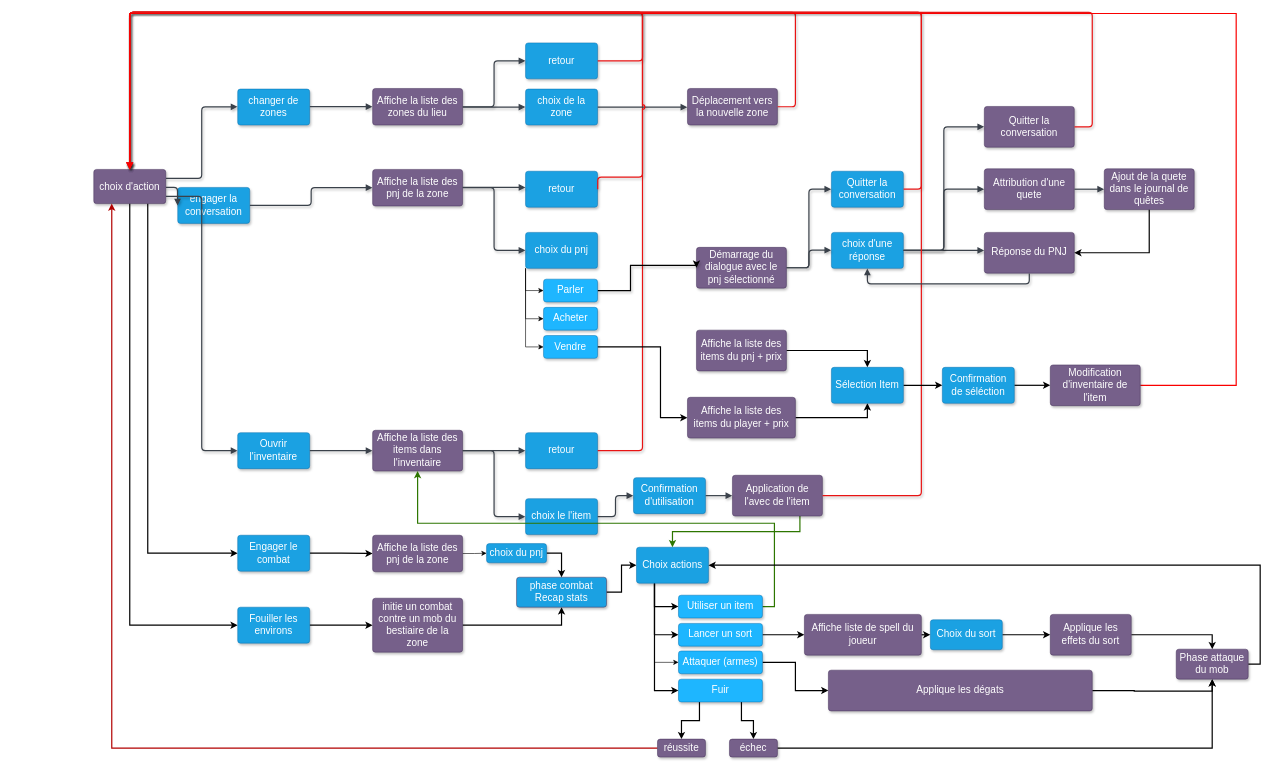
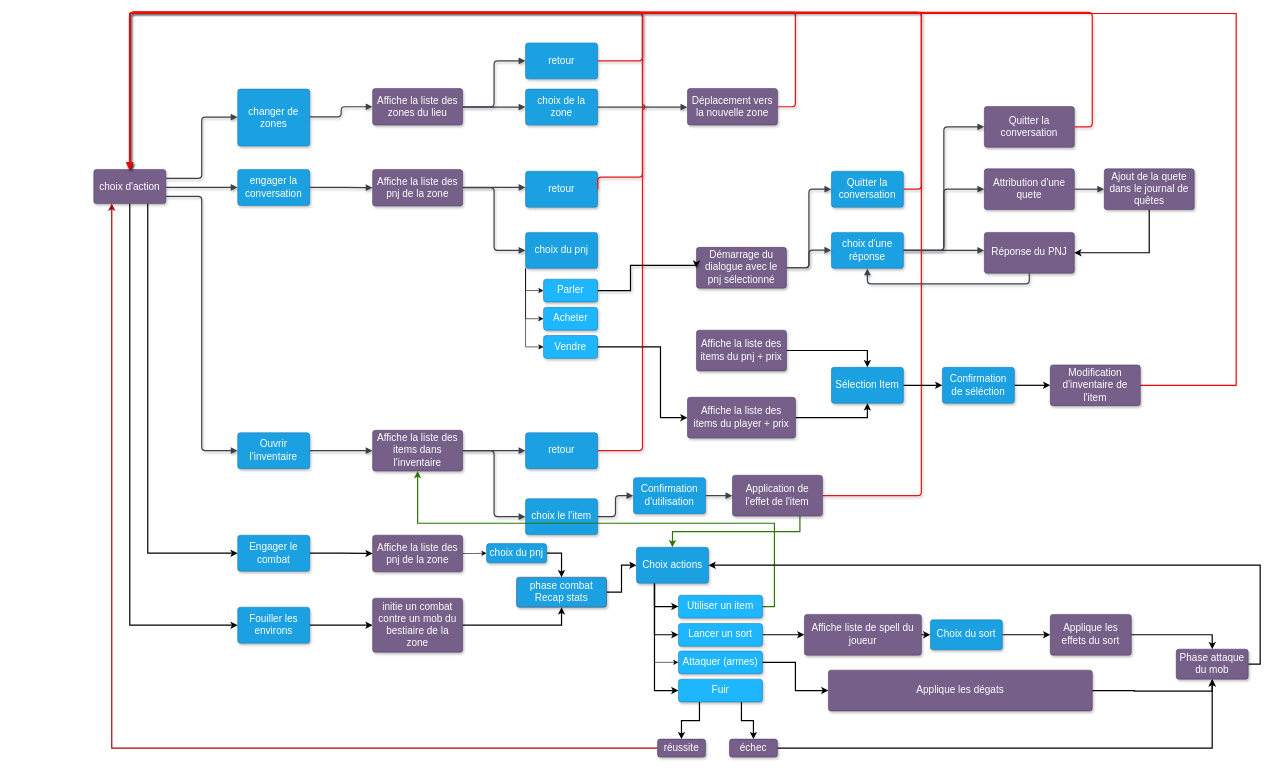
- <mxCell id="3" value="changer de zones" style="html=1;overflow=block;blockSpacing=1;whiteSpace=wrap;fontSize=16.7;fontColor=#ffffff;spacing=3.8;strokeColor=#006EAF;strokeOpacity=100;rounded=1;absoluteArcSize=1;arcSize=9;strokeWidth=0.8;lucidId=AEhwHSCOM_VT;shadow=1;fillColor=#1ba1e2;" parent="1" vertex="1"><mxGeometry x="395" y="148" width="120" height="60" as="geometry" /></mxCell>
+ <mxCell id="3" value="changer de zones" style="html=1;overflow=block;blockSpacing=1;whiteSpace=wrap;fontSize=16.7;fontColor=#ffffff;spacing=3.8;strokeColor=#006EAF;strokeOpacity=100;rounded=1;absoluteArcSize=1;arcSize=9;strokeWidth=0.8;lucidId=AEhwHSCOM_VT;shadow=1;fillColor=#1ba1e2;" parent="1" vertex="1"><mxGeometry x="395" y="148" width="120" height="95" as="geometry" /></mxCell>
- <mxCell id="5" value="engager la conversation" style="html=1;overflow=block;blockSpacing=1;whiteSpace=wrap;fontSize=16.7;fontColor=#ffffff;spacing=3.8;strokeColor=#006EAF;strokeOpacity=100;rounded=1;absoluteArcSize=1;arcSize=9;strokeWidth=0.8;lucidId=nLhwSF._7.M3;glass=0;perimeter=rectanglePerimeter;shadow=1;fillColor=#1ba1e2;" parent="1" vertex="1"><mxGeometry x="295" y="312" width="120" height="60" as="geometry" /></mxCell>
+ <mxCell id="5" value="engager la conversation" style="html=1;overflow=block;blockSpacing=1;whiteSpace=wrap;fontSize=16.7;fontColor=#ffffff;spacing=3.8;strokeColor=#006EAF;strokeOpacity=100;rounded=1;absoluteArcSize=1;arcSize=9;strokeWidth=0.8;lucidId=nLhwSF._7.M3;glass=0;perimeter=rectanglePerimeter;shadow=1;fillColor=#1ba1e2;" parent="1" vertex="1"><mxGeometry x="395" y="282" width="120" height="60" as="geometry" /></mxCell>
- <mxCell id="53" value="Application de l'avec de l'item" style="html=1;overflow=block;blockSpacing=1;whiteSpace=wrap;fontSize=16.7;spacing=3.8;strokeOpacity=100;rounded=1;absoluteArcSize=1;arcSize=9;strokeWidth=0.8;lucidId=XrkwdKKCJNXg;shadow=1;fillColor=#76608a;strokeColor=#432D57;fontColor=#ffffff;" parent="1" vertex="1"><mxGeometry x="1220" y="792" width="150" height="68" as="geometry" /></mxCell>
+ <mxCell id="53" value="Application de l'effet de l'item" style="html=1;overflow=block;blockSpacing=1;whiteSpace=wrap;fontSize=16.7;spacing=3.8;strokeOpacity=100;rounded=1;absoluteArcSize=1;arcSize=9;strokeWidth=0.8;lucidId=XrkwdKKCJNXg;shadow=1;fillColor=#76608a;strokeColor=#432D57;fontColor=#ffffff;" parent="1" vertex="1"><mxGeometry x="1220" y="792" width="150" height="68" as="geometry" /></mxCell>
